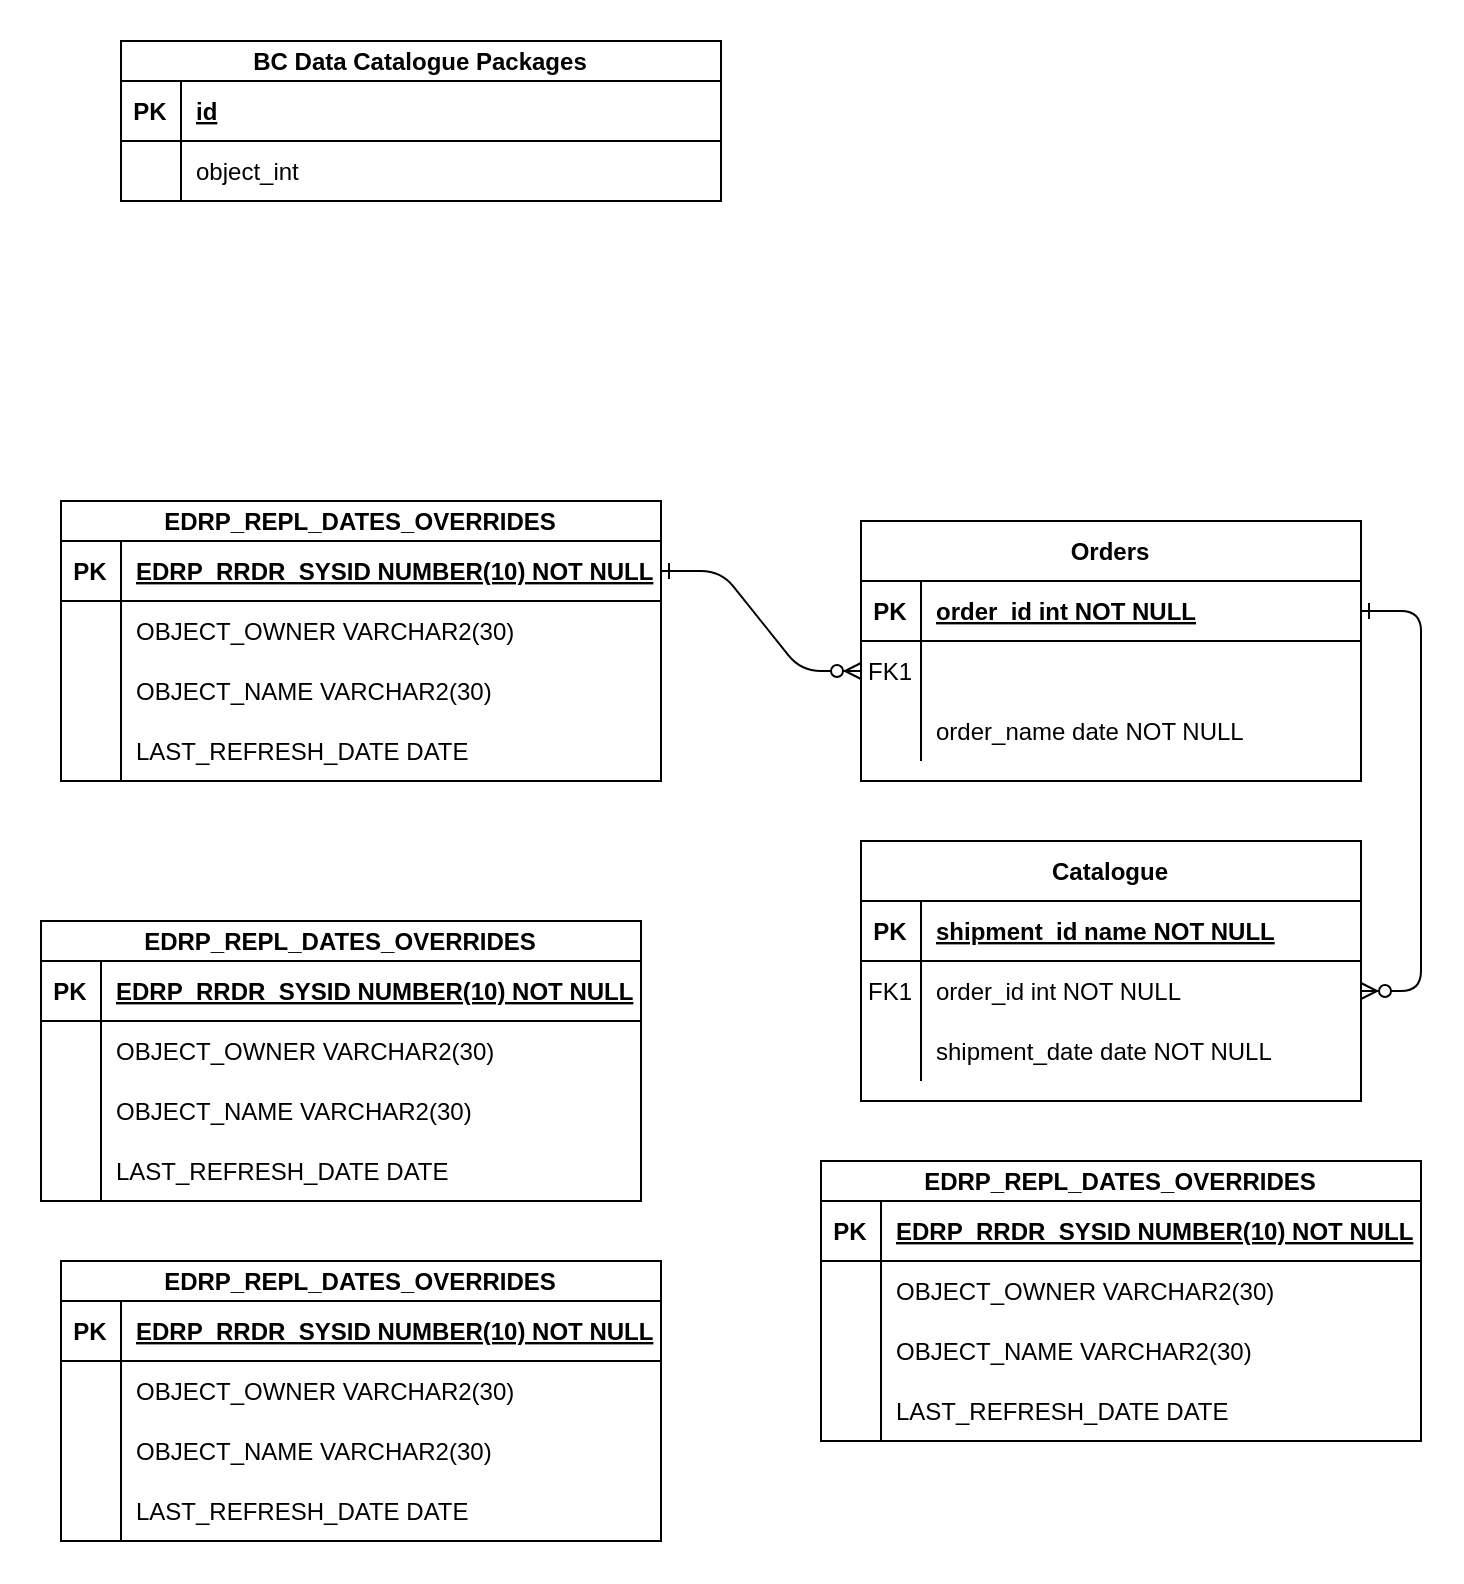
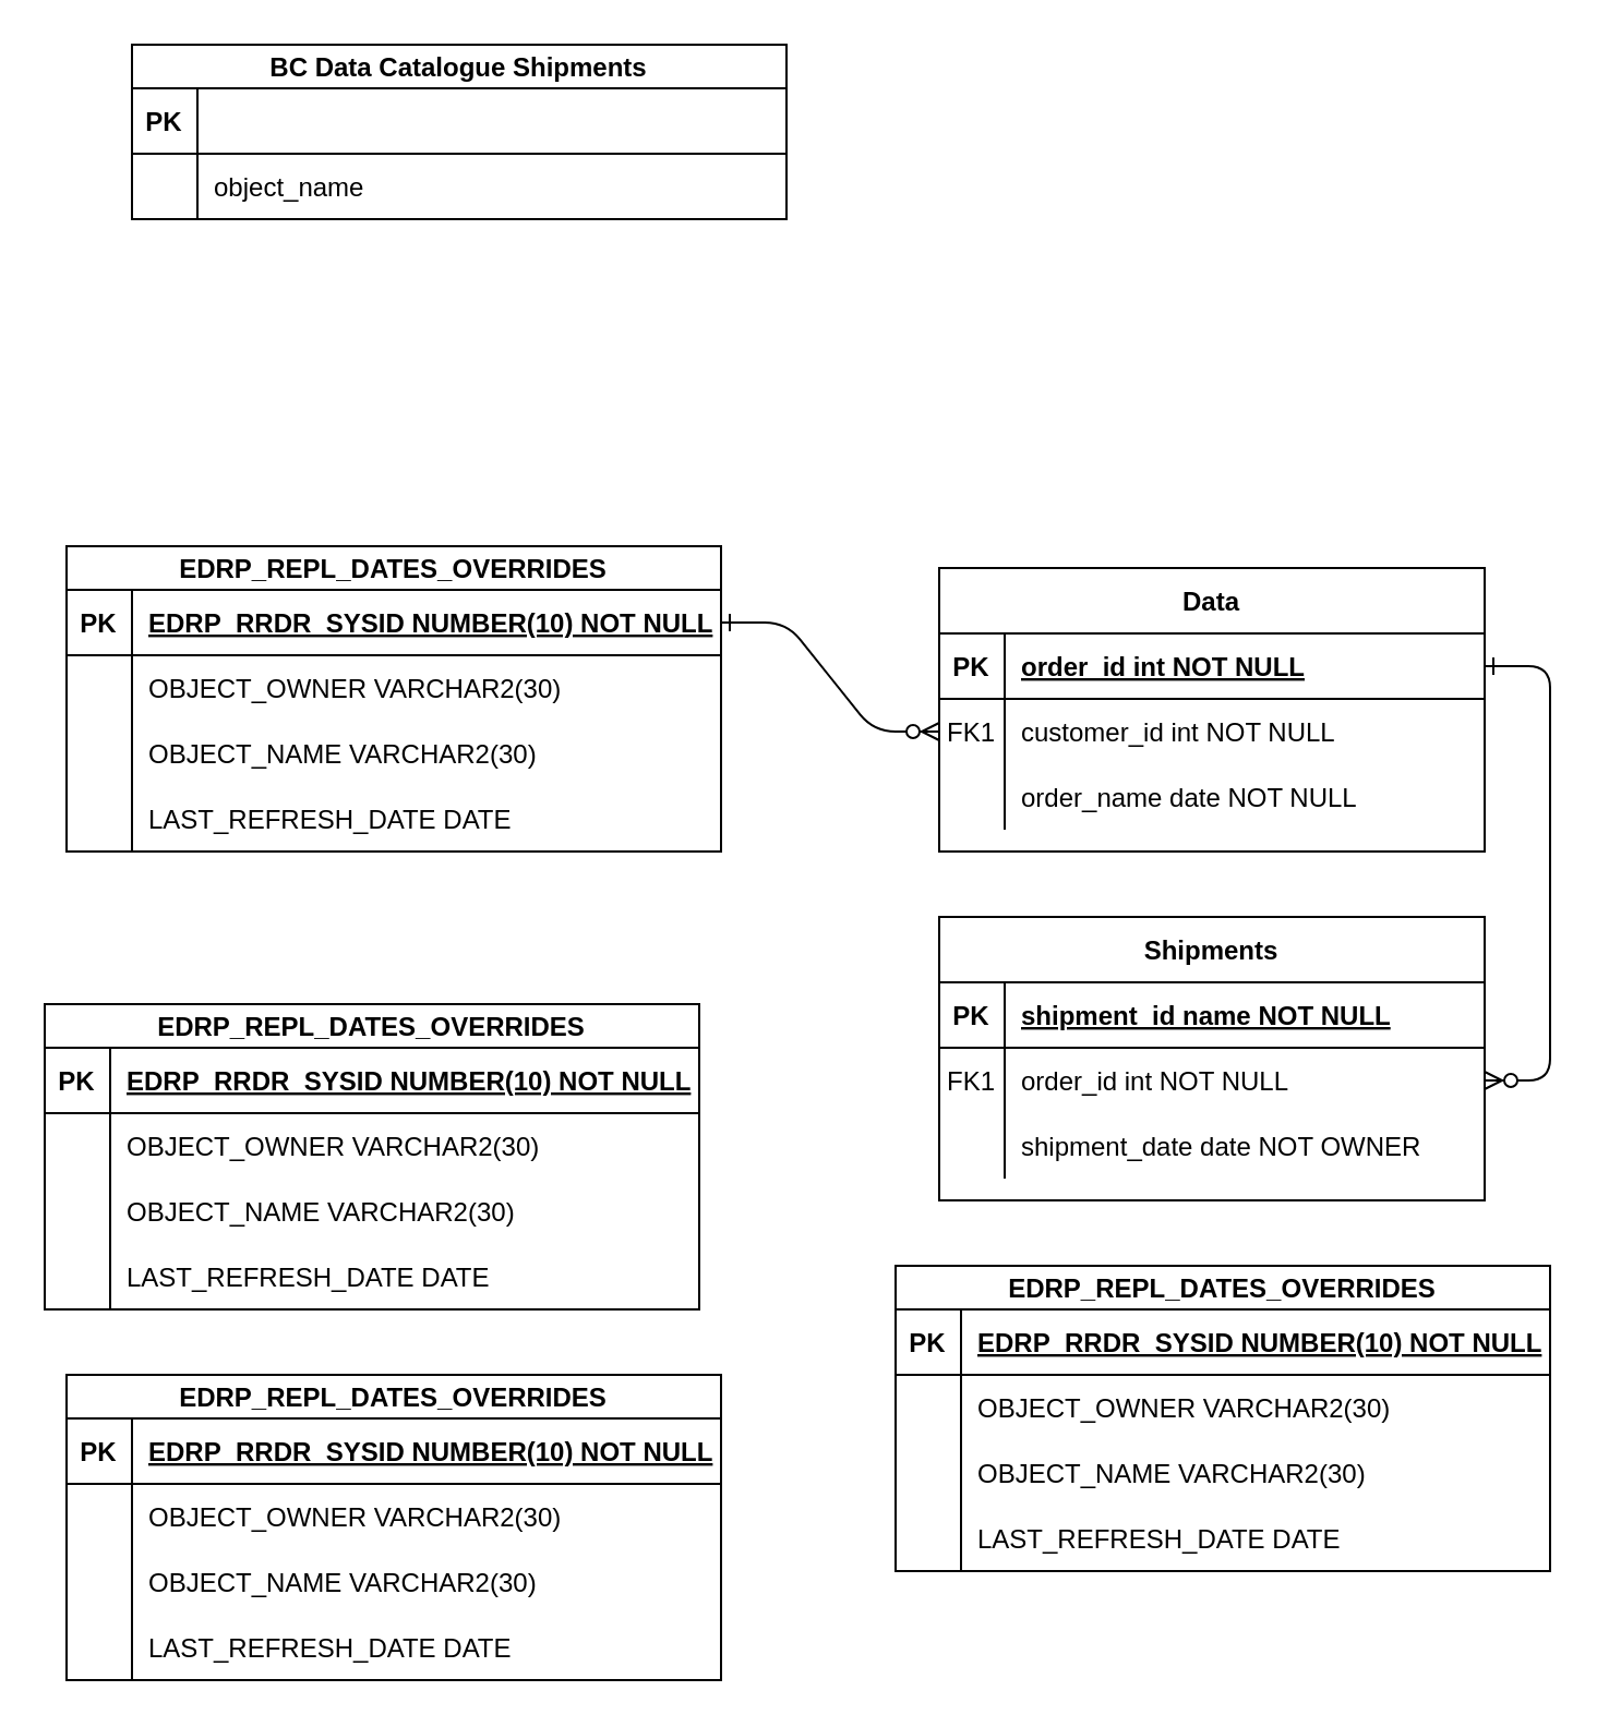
- <mxCell id="76" value="BC Data Catalogue Packages" style="shape=table;startSize=20;container=1;collapsible=1;childLayout=tableLayout;fixedRows=1;rowLines=0;fontStyle=1;align=center;resizeLast=1;" vertex="1" parent="1"><mxGeometry x="60" y="20" width="300" height="80" as="geometry"><mxRectangle x="120" y="120" width="100" height="30" as="alternateBounds" /></mxGeometry></mxCell>
+ <mxCell id="76" value="BC Data Catalogue Shipments" style="shape=table;startSize=20;container=1;collapsible=1;childLayout=tableLayout;fixedRows=1;rowLines=0;fontStyle=1;align=center;resizeLast=1;" vertex="1" parent="1"><mxGeometry x="60" y="20" width="300" height="80" as="geometry"><mxRectangle x="120" y="120" width="100" height="30" as="alternateBounds" /></mxGeometry></mxCell>
- <mxCell id="79" value="id" style="shape=partialRectangle;overflow=hidden;connectable=0;fillColor=none;top=0;left=0;bottom=0;right=0;align=left;spacingLeft=6;fontStyle=5;" vertex="1" parent="77"><mxGeometry x="30" width="270" height="30" as="geometry" /></mxCell>
- <mxCell id="82" value="object_int" style="shape=partialRectangle;overflow=hidden;connectable=0;fillColor=none;top=0;left=0;bottom=0;right=0;align=left;spacingLeft=6;" vertex="1" parent="80"><mxGeometry x="30" width="270" height="30" as="geometry" /></mxCell>
+ <mxCell id="82" value="object_name" style="shape=partialRectangle;overflow=hidden;connectable=0;fillColor=none;top=0;left=0;bottom=0;right=0;align=left;spacingLeft=6;" vertex="1" parent="80"><mxGeometry x="30" width="270" height="30" as="geometry" /></mxCell>
- <mxCell id="4" value="Orders" style="shape=table;startSize=30;container=1;collapsible=1;childLayout=tableLayout;fixedRows=1;rowLines=0;fontStyle=1;align=center;resizeLast=1;" parent="1" vertex="1"><mxGeometry x="430" y="260" width="250" height="130" as="geometry" /></mxCell>
+ <mxCell id="4" value="Data" style="shape=table;startSize=30;container=1;collapsible=1;childLayout=tableLayout;fixedRows=1;rowLines=0;fontStyle=1;align=center;resizeLast=1;" parent="1" vertex="1"><mxGeometry x="430" y="260" width="250" height="130" as="geometry" /></mxCell>
+ <mxCell id="10" value="customer_id int NOT NULL" style="shape=partialRectangle;overflow=hidden;connectable=0;fillColor=none;top=0;left=0;bottom=0;right=0;align=left;spacingLeft=6;" parent="8" vertex="1"><mxGeometry x="30" width="220" height="30" as="geometry" /></mxCell>
- <mxCell id="14" value="Catalogue" style="shape=table;startSize=30;container=1;collapsible=1;childLayout=tableLayout;fixedRows=1;rowLines=0;fontStyle=1;align=center;resizeLast=1;" parent="1" vertex="1"><mxGeometry x="430" y="420" width="250" height="130" as="geometry" /></mxCell>
+ <mxCell id="14" value="Shipments" style="shape=table;startSize=30;container=1;collapsible=1;childLayout=tableLayout;fixedRows=1;rowLines=0;fontStyle=1;align=center;resizeLast=1;" parent="1" vertex="1"><mxGeometry x="430" y="420" width="250" height="130" as="geometry" /></mxCell>
- <mxCell id="23" value="shipment_date date NOT NULL" style="shape=partialRectangle;overflow=hidden;connectable=0;fillColor=none;top=0;left=0;bottom=0;right=0;align=left;spacingLeft=6;" parent="21" vertex="1"><mxGeometry x="30" width="220" height="30" as="geometry" /></mxCell>
+ <mxCell id="23" value="shipment_date date NOT OWNER" style="shape=partialRectangle;overflow=hidden;connectable=0;fillColor=none;top=0;left=0;bottom=0;right=0;align=left;spacingLeft=6;" parent="21" vertex="1"><mxGeometry x="30" width="220" height="30" as="geometry" /></mxCell>
